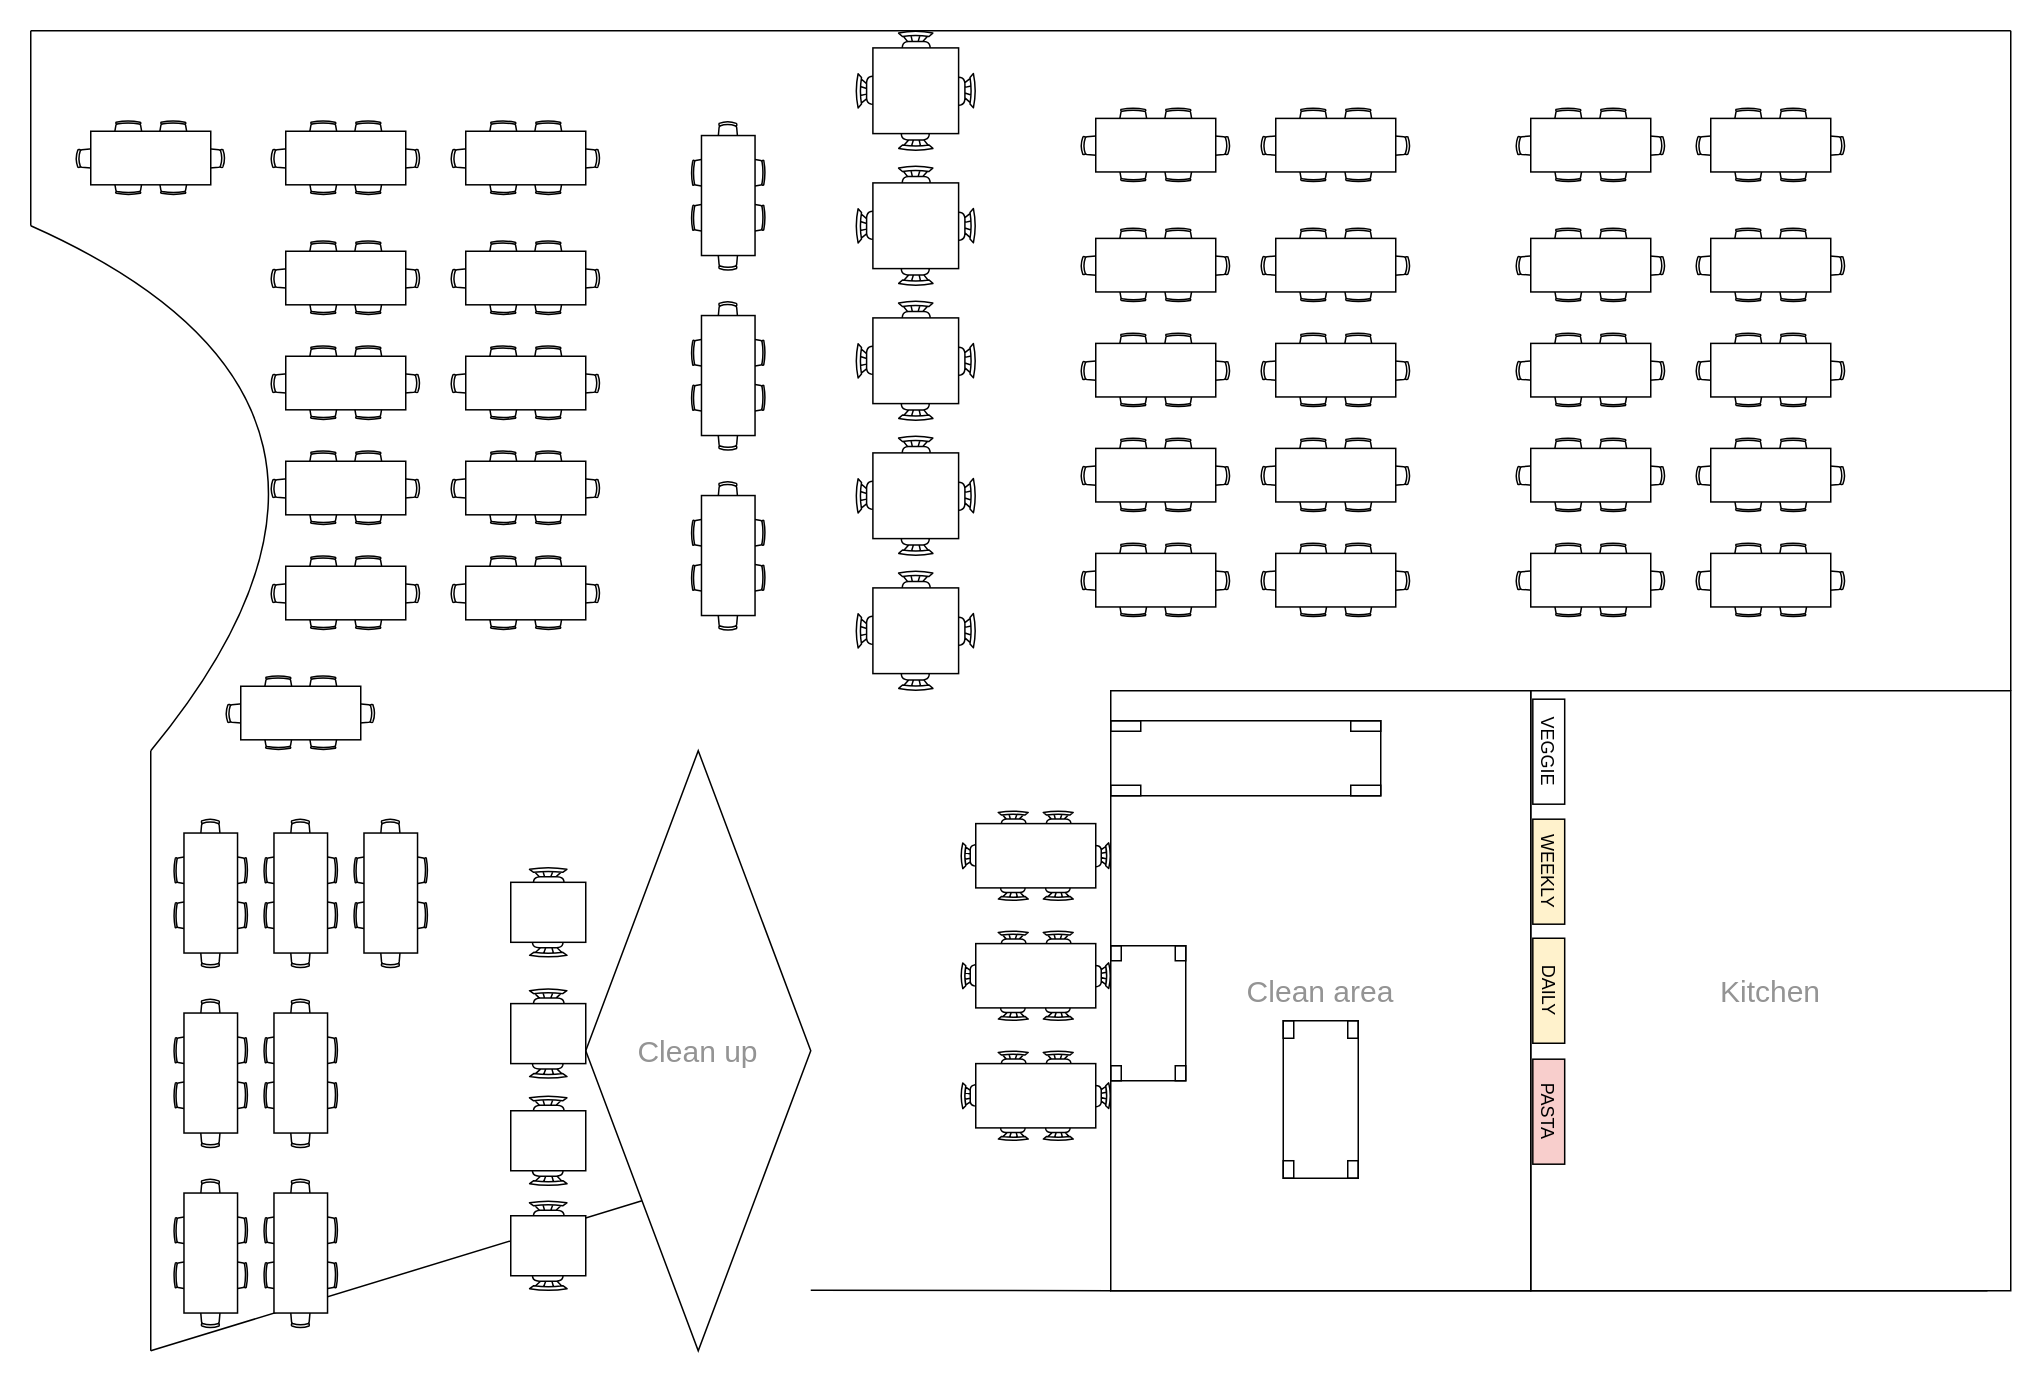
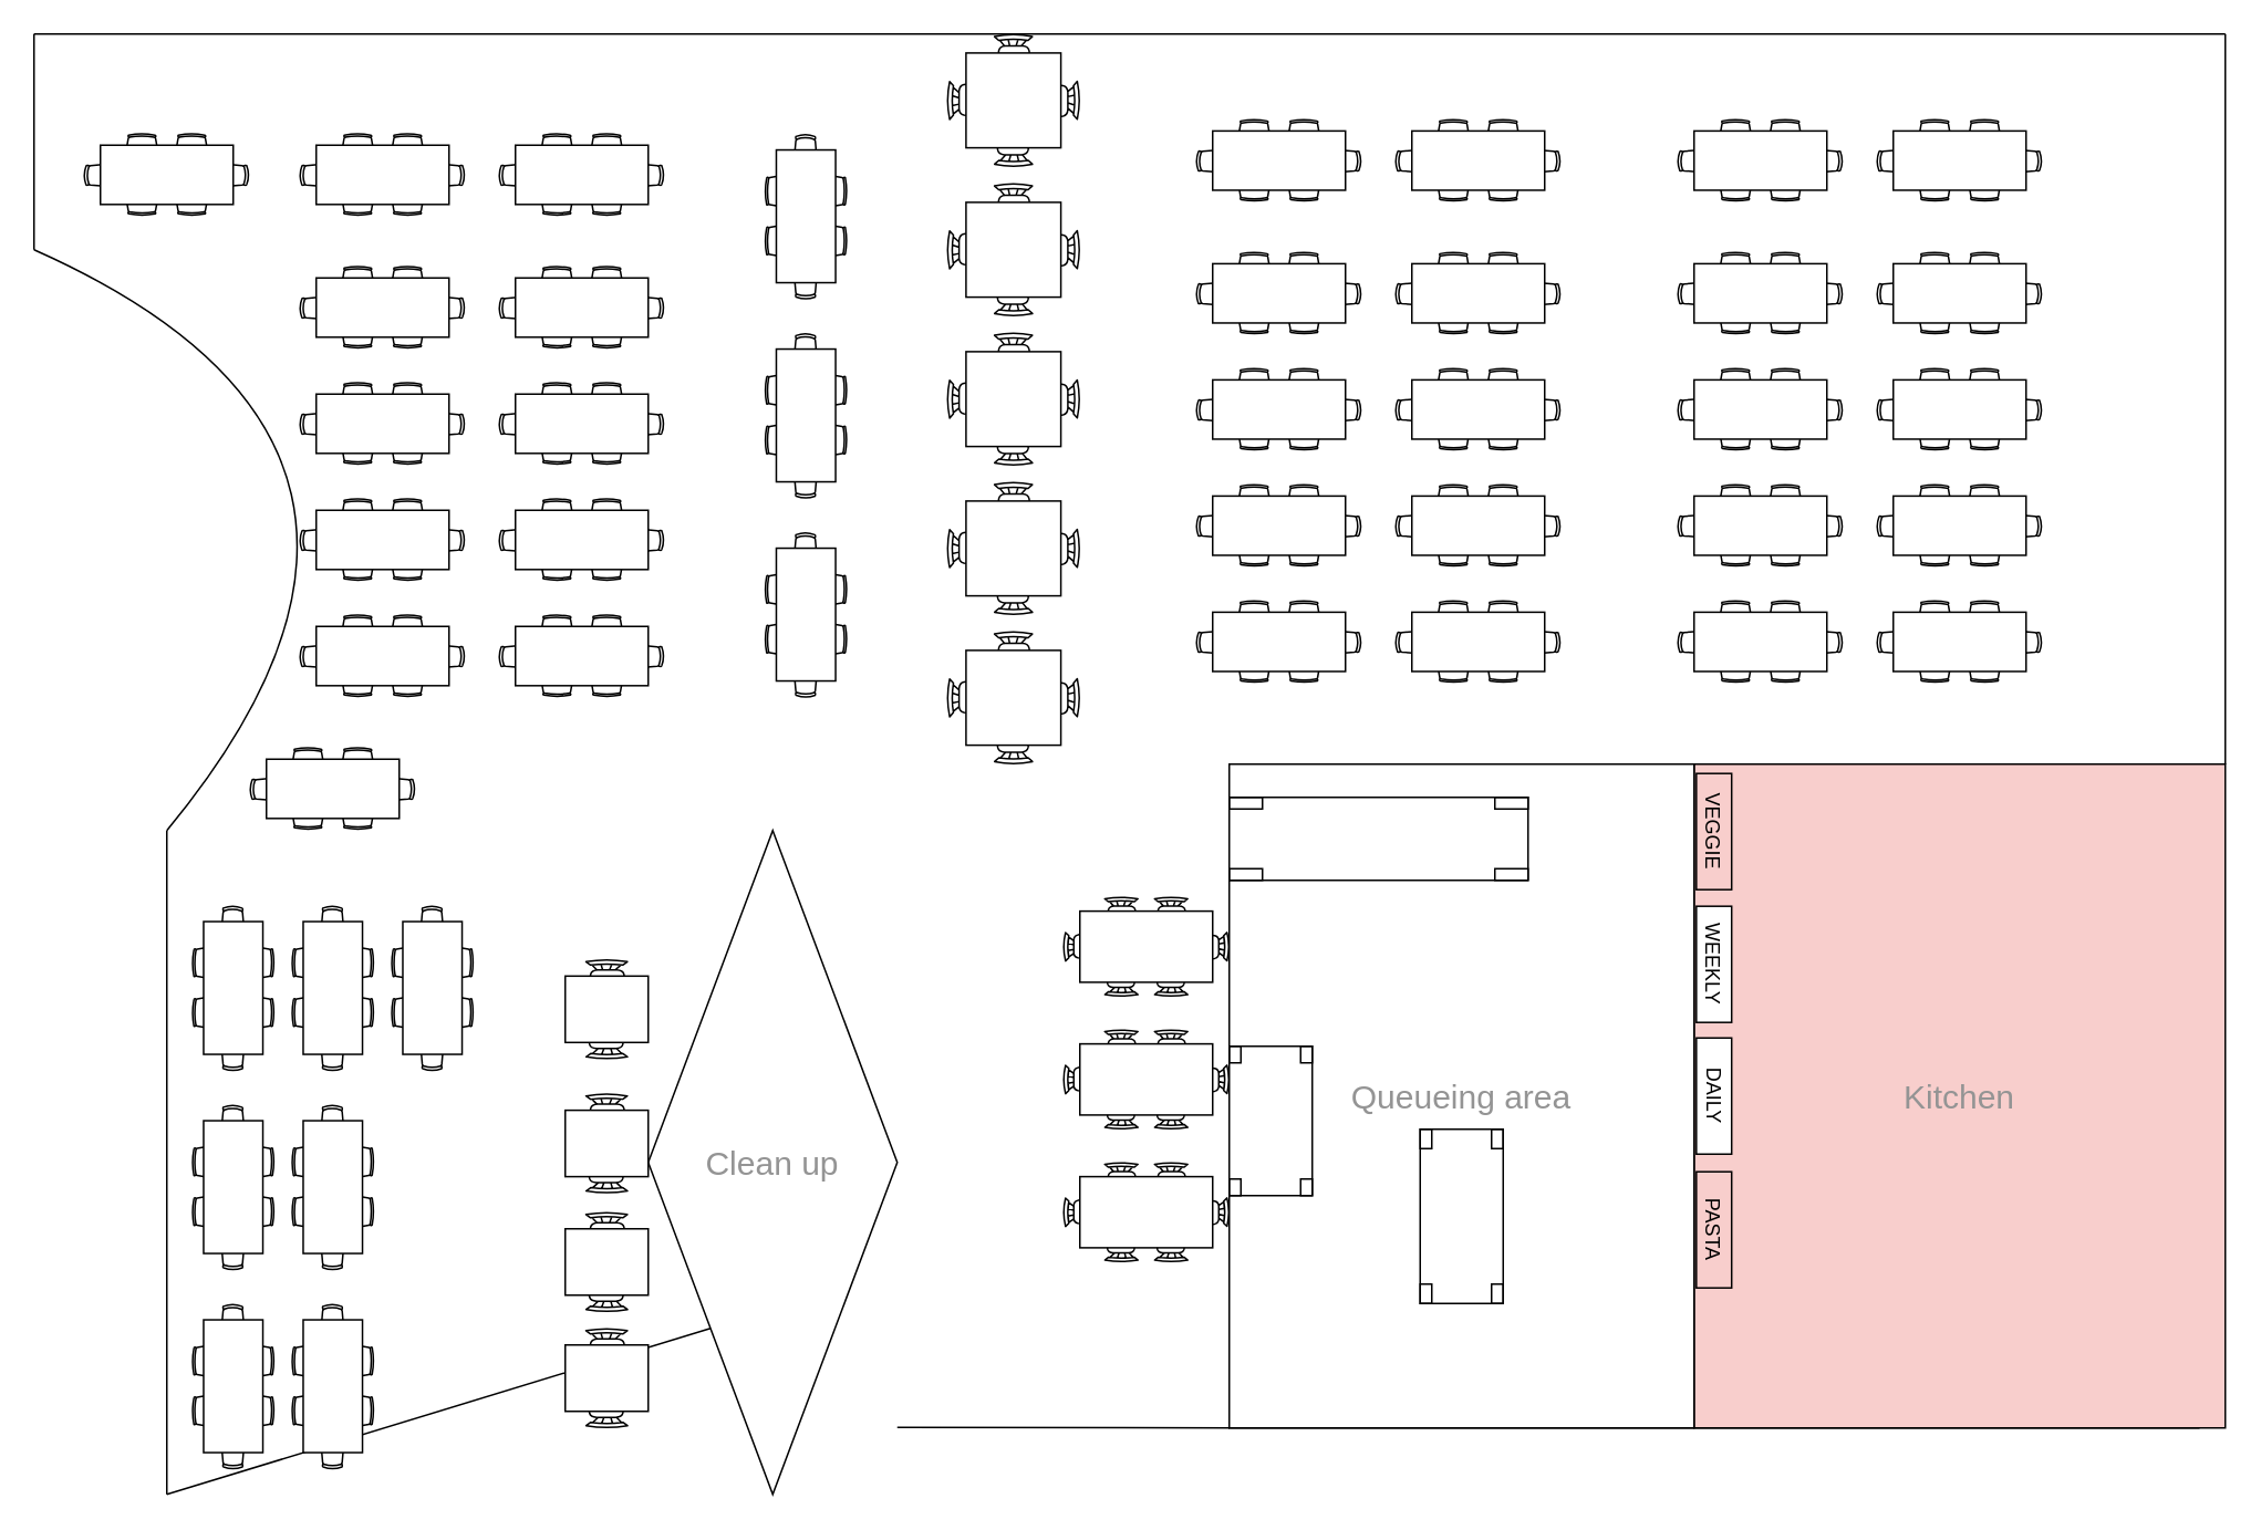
- <mxCell id="42" value="VEGGIE" style="rounded=0;whiteSpace=wrap;html=1;rotation=90;" vertex="1" parent="1"><mxGeometry x="997" y="490" width="70" height="21.25" as="geometry" /></mxCell>
+ <mxCell id="42" value="VEGGIE" style="rounded=0;whiteSpace=wrap;html=1;rotation=90;fillColor=#f8cecc;" vertex="1" parent="1"><mxGeometry x="997" y="490" width="70" height="21.25" as="geometry" /></mxCell>
- <mxCell id="440" value="WEEKLY" style="rounded=0;whiteSpace=wrap;html=1;rotation=90;fillColor=#fff2cc;" vertex="1" parent="1"><mxGeometry x="997" y="570" width="70" height="21.25" as="geometry" /></mxCell>
+ <mxCell id="440" value="WEEKLY" style="rounded=0;whiteSpace=wrap;html=1;rotation=90;" vertex="1" parent="1"><mxGeometry x="997" y="570" width="70" height="21.25" as="geometry" /></mxCell>
- <mxCell id="6" value="&lt;span style=&quot;font-size: 20px&quot;&gt;&lt;font color=&quot;#949494&quot;&gt;Clean area&lt;/font&gt;&lt;/span&gt;" style="rounded=0;whiteSpace=wrap;html=1;" vertex="1" parent="1"><mxGeometry x="740" y="460" width="280" height="400" as="geometry" /></mxCell>
+ <mxCell id="6" value="&lt;span style=&quot;font-size: 20px&quot;&gt;&lt;font color=&quot;#949494&quot;&gt;Queueing area&lt;/font&gt;&lt;/span&gt;" style="rounded=0;whiteSpace=wrap;html=1;" vertex="1" parent="1"><mxGeometry x="740" y="460" width="280" height="400" as="geometry" /></mxCell>
- <mxCell id="41" value="DAILY" style="rounded=0;whiteSpace=wrap;html=1;rotation=90;fillColor=#fff2cc;" vertex="1" parent="1"><mxGeometry x="997" y="649.37" width="70" height="21.25" as="geometry" /></mxCell>
+ <mxCell id="41" value="DAILY" style="rounded=0;whiteSpace=wrap;html=1;rotation=90;" vertex="1" parent="1"><mxGeometry x="997" y="649.37" width="70" height="21.25" as="geometry" /></mxCell>
- <mxCell id="5" value="&lt;font style=&quot;font-size: 20px&quot; color=&quot;#949494&quot;&gt;Kitchen&lt;/font&gt;" style="rounded=0;whiteSpace=wrap;html=1;" vertex="1" parent="1"><mxGeometry x="1020" y="460" width="320" height="400" as="geometry" /></mxCell>
+ <mxCell id="5" value="&lt;font style=&quot;font-size: 20px&quot; color=&quot;#949494&quot;&gt;Kitchen&lt;/font&gt;" style="rounded=0;whiteSpace=wrap;html=1;fillColor=#f8cecc;" vertex="1" parent="1"><mxGeometry x="1020" y="460" width="320" height="400" as="geometry" /></mxCell>
